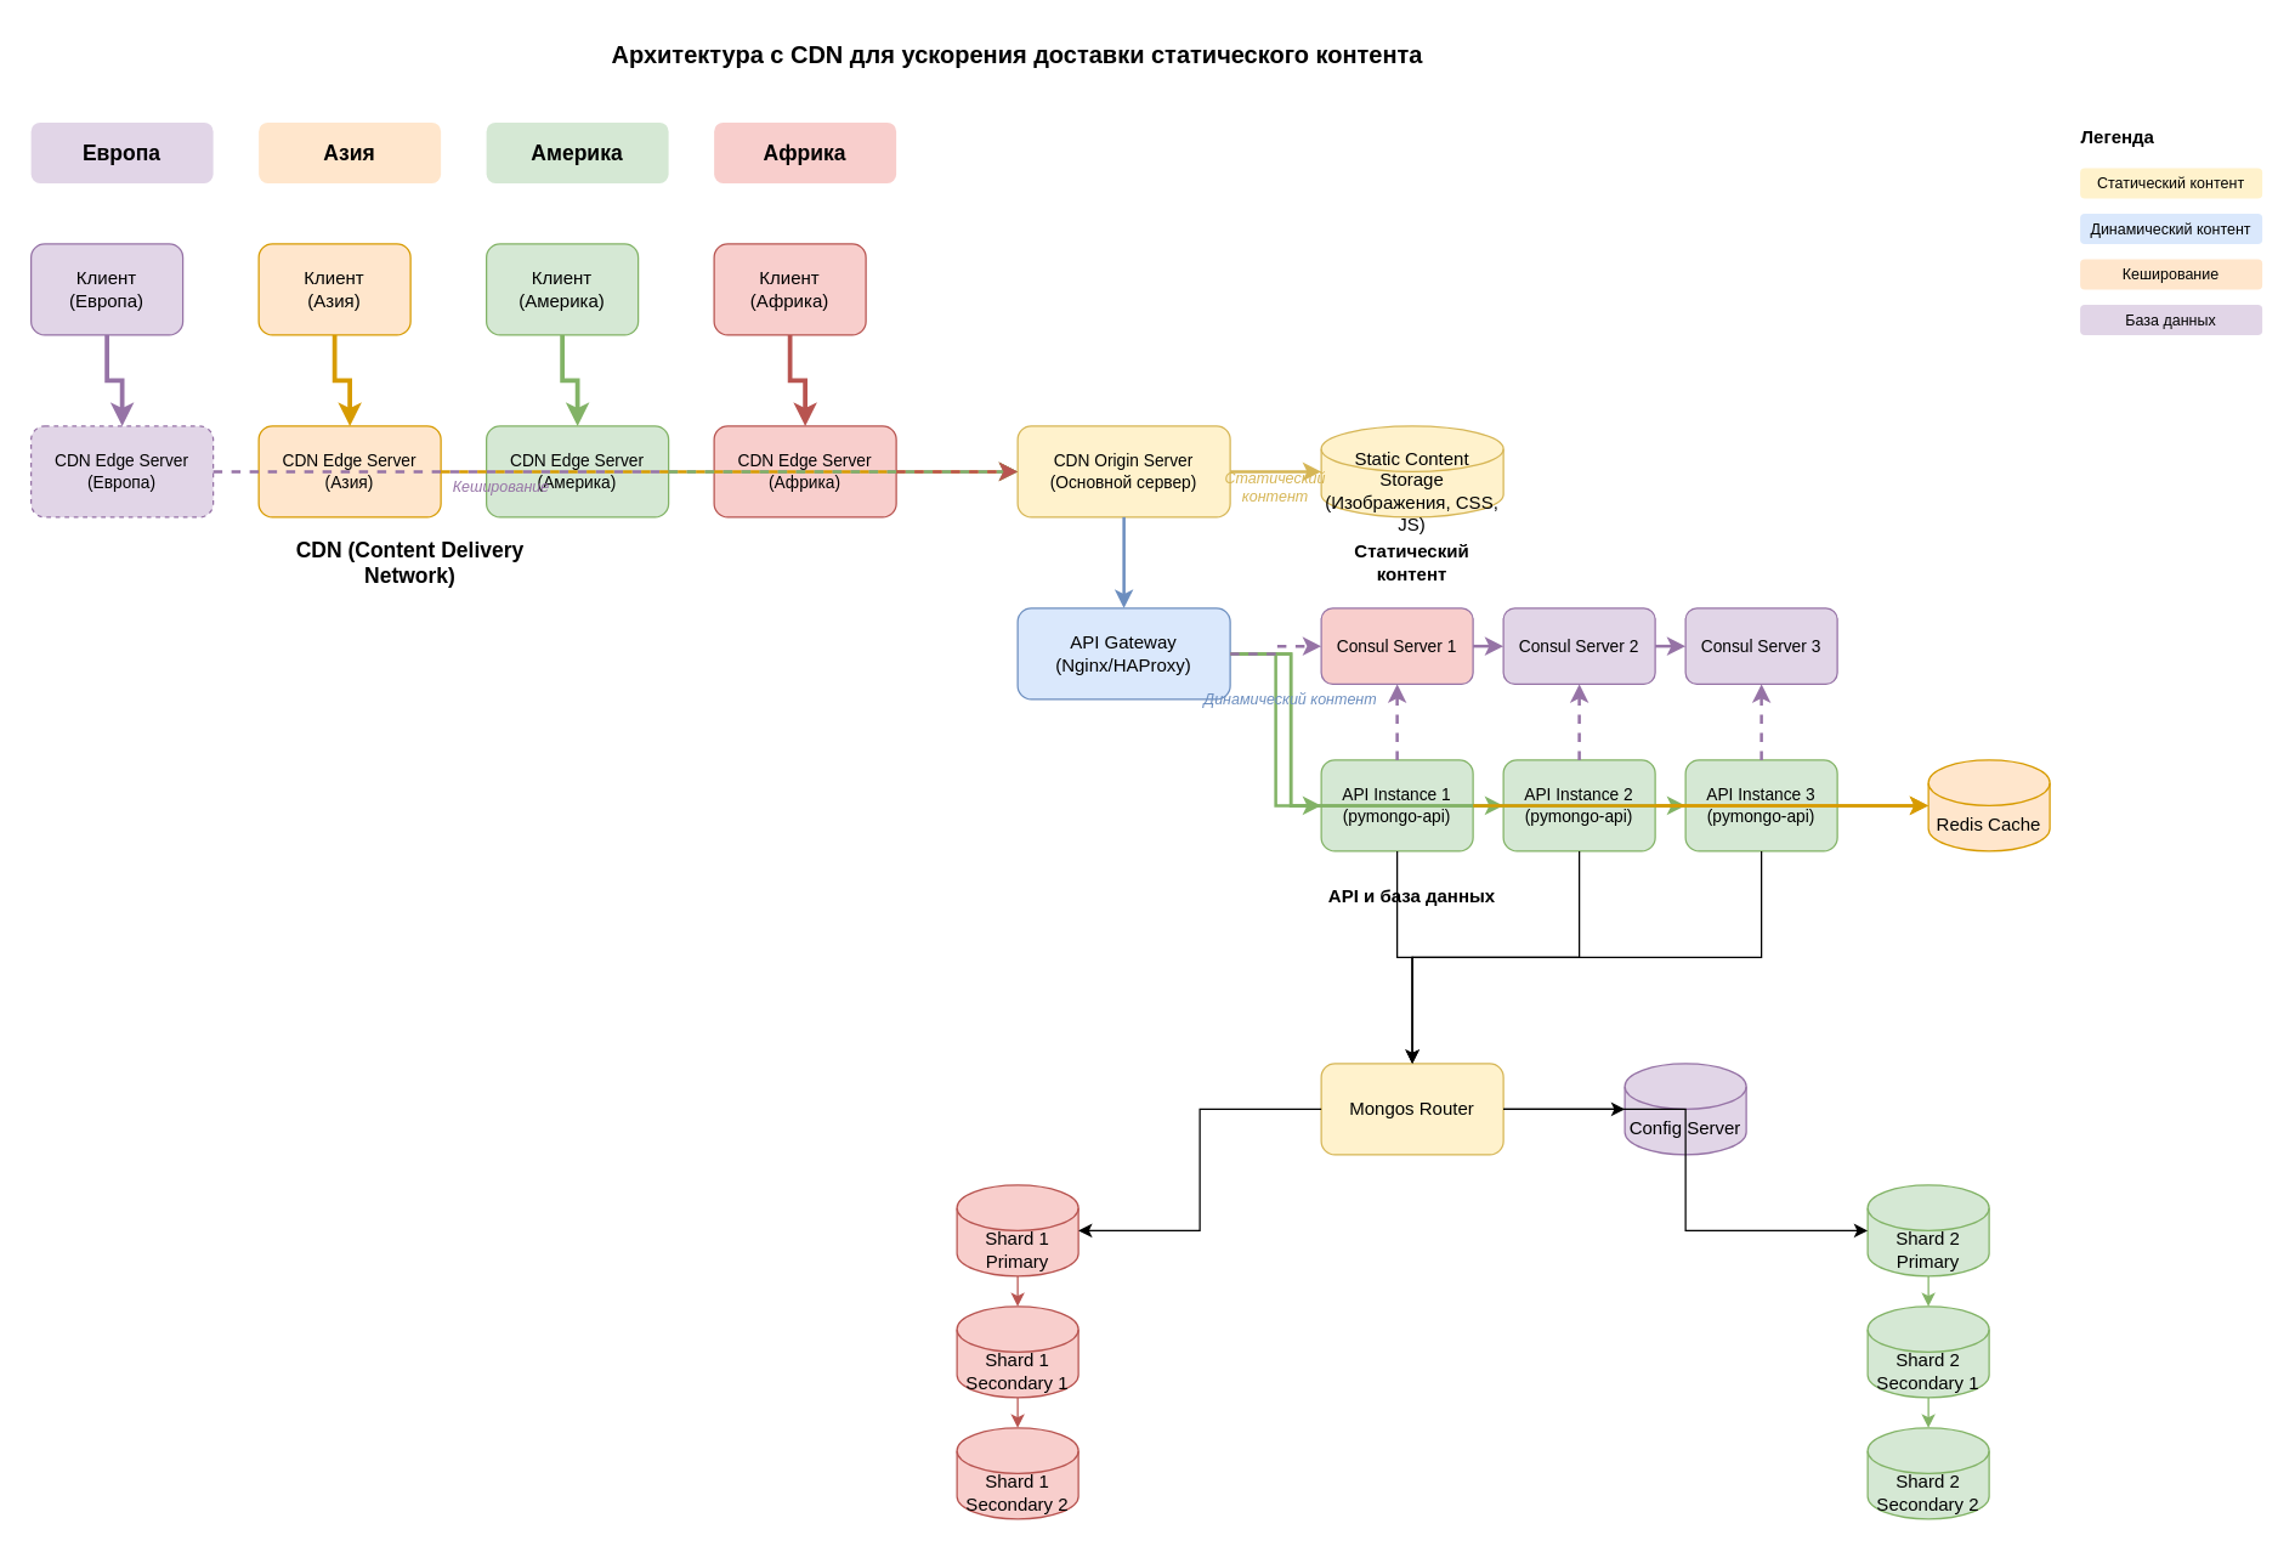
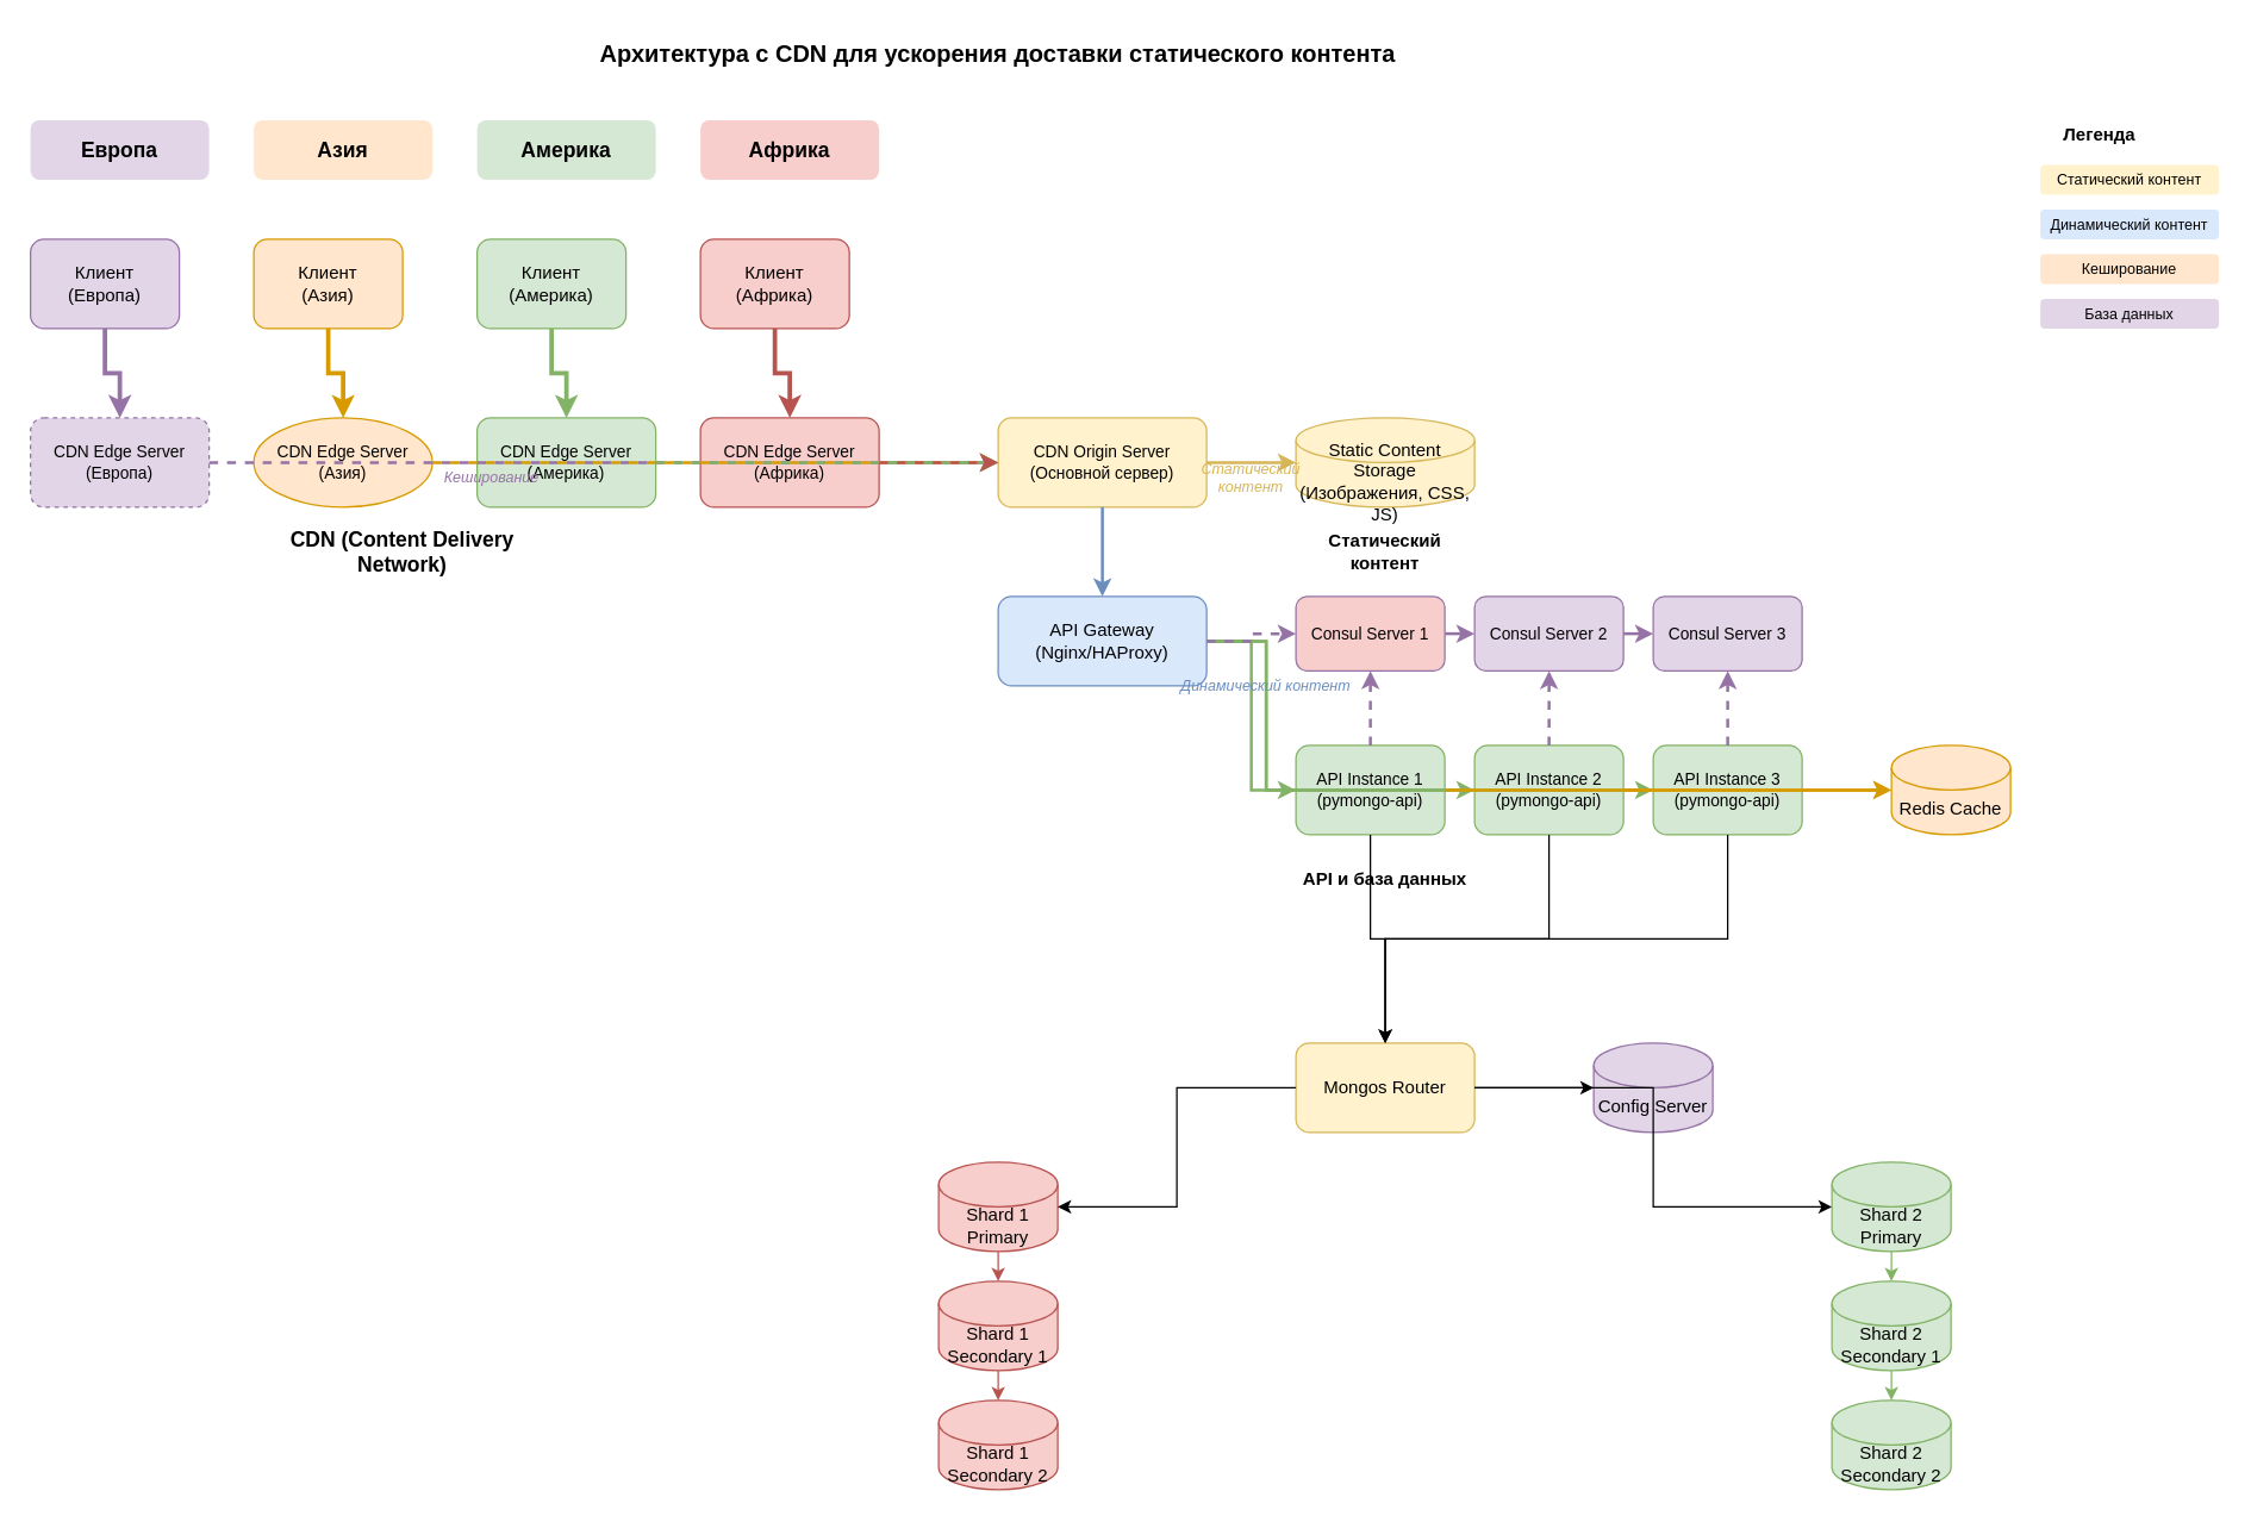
- <mxCell id="70" value="Легенда" style="text;html=1;strokeColor=none;fillColor=none;align=center;verticalAlign=middle;whiteSpace=wrap;rounded=0;fontSize=12;fontStyle=1;" vertex="1" parent="1"><mxGeometry x="1355" y="80" width="80" height="20" as="geometry" /></mxCell>
+ <mxCell id="70" value="Легенда" style="text;html=1;strokeColor=none;fillColor=none;align=center;verticalAlign=middle;whiteSpace=wrap;rounded=0;fontSize=12;fontStyle=1;" vertex="1" parent="1"><mxGeometry x="1370" y="80" width="80" height="20" as="geometry" /></mxCell>
- <mxCell id="12" value="CDN Edge Server&#10;(Азия)" style="rounded=1;whiteSpace=wrap;html=1;fillColor=#ffe6cc;strokeColor=#d79b00;fontSize=11;" vertex="1" parent="1"><mxGeometry x="170" y="280" width="120" height="60" as="geometry" /></mxCell>
+ <mxCell id="12" value="CDN Edge Server&#10;(Азия)" style="ellipse;whiteSpace=wrap;html=1;fillColor=#ffe6cc;strokeColor=#d79b00;fontSize=11;" vertex="1" parent="1"><mxGeometry x="170" y="280" width="120" height="60" as="geometry" /></mxCell>
